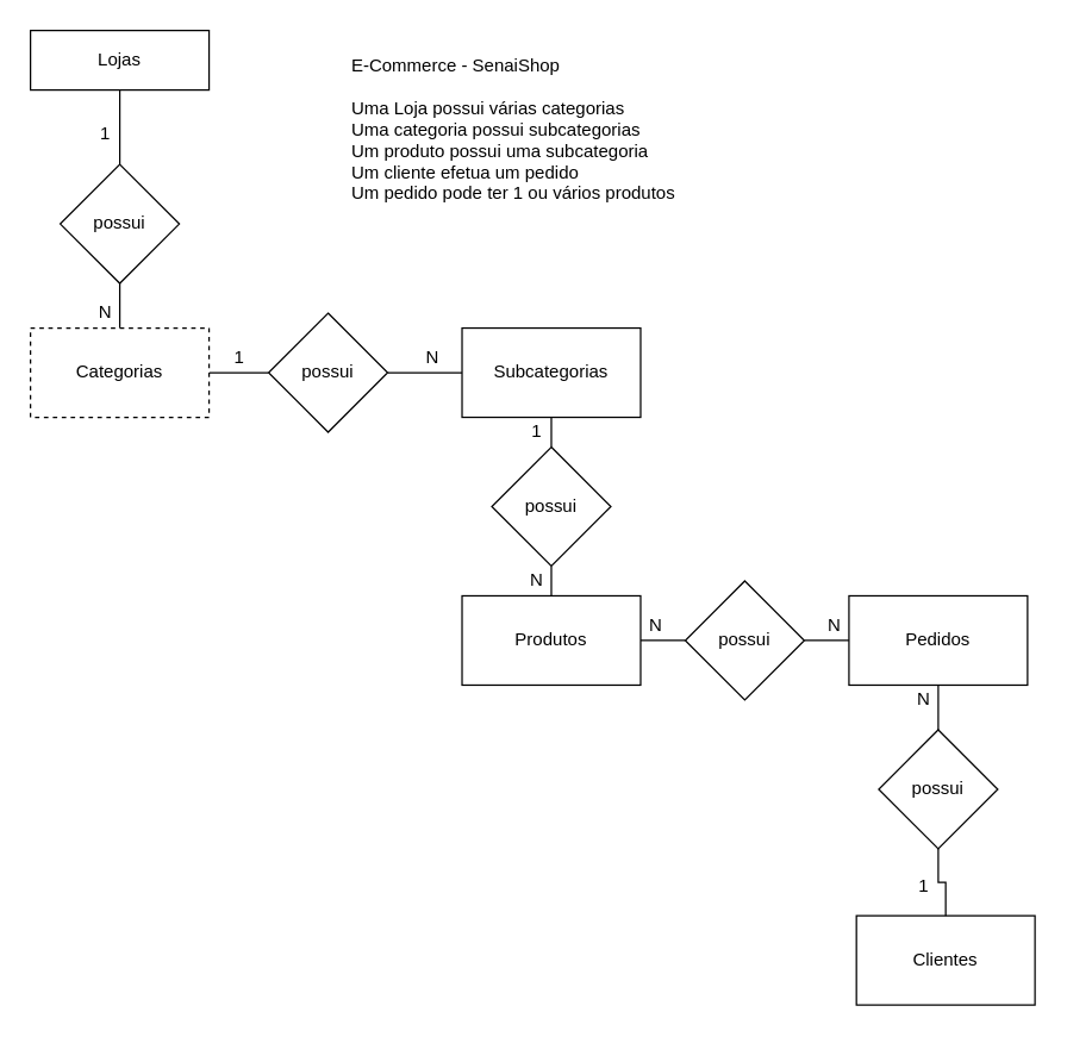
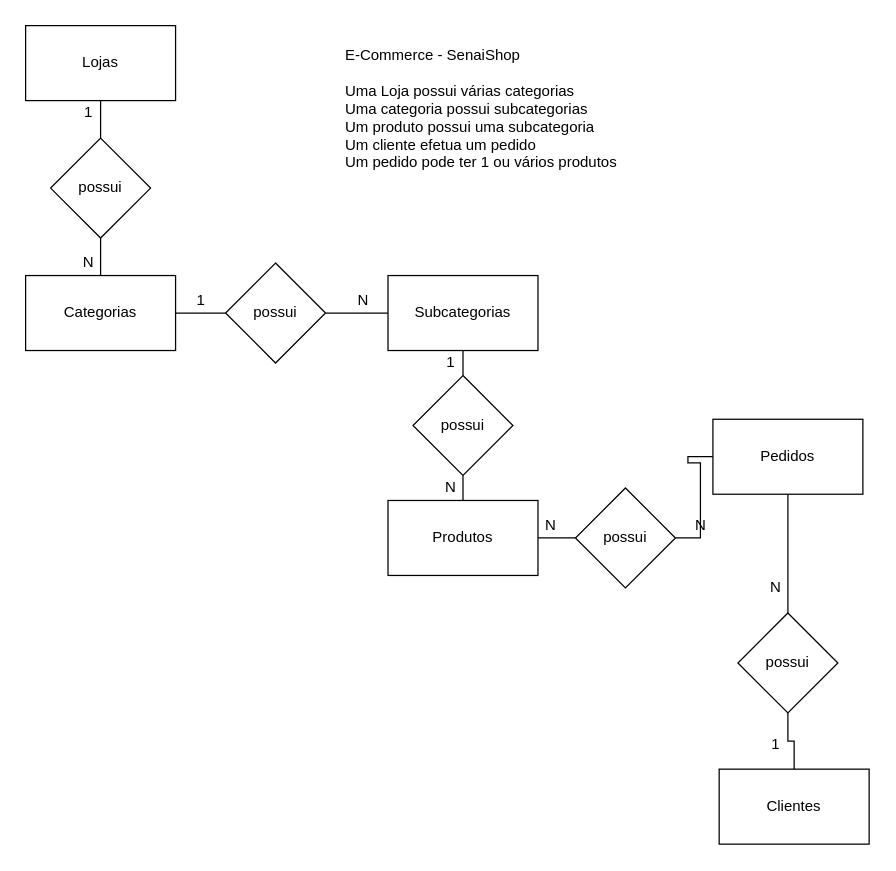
- <mxCell id="23" value="Lojas" style="rounded=0;whiteSpace=wrap;html=1;" parent="1" vertex="1"><mxGeometry x="20" y="20" width="120" height="40" as="geometry" /></mxCell>
+ <mxCell id="23" value="Lojas" style="rounded=0;whiteSpace=wrap;html=1;" parent="1" vertex="1"><mxGeometry x="20" width="120" height="60" as="geometry" y="20" /></mxCell>
- <mxCell id="2" value="E-Commerce - SenaiShop&lt;br&gt;&lt;br&gt;Uma Loja possui várias categorias&lt;br&gt;Uma categoria possui subcategorias&lt;br&gt;Um produto possui uma subcategoria&lt;br&gt;Um cliente efetua um pedido&lt;br&gt;Um pedido pode ter 1 ou vários produtos" style="text;whiteSpace=wrap;html=1;" parent="1" vertex="1"><mxGeometry x="234" y="30" width="240" height="120" as="geometry" /></mxCell>
+ <mxCell id="2" value="E-Commerce - SenaiShop&lt;br&gt;&lt;br&gt;Uma Loja possui várias categorias&lt;br&gt;Uma categoria possui subcategorias&lt;br&gt;Um produto possui uma subcategoria&lt;br&gt;Um cliente efetua um pedido&lt;br&gt;Um pedido pode ter 1 ou vários produtos" style="text;whiteSpace=wrap;html=1;" parent="1" vertex="1"><mxGeometry x="274" y="30" width="240" height="120" as="geometry" /></mxCell>
- <mxCell id="4" value="Categorias" style="rounded=0;whiteSpace=wrap;html=1;dashed=1;" parent="1" vertex="1"><mxGeometry x="20" y="220" width="120" height="60" as="geometry" /></mxCell>
+ <mxCell id="4" value="Categorias" style="rounded=0;whiteSpace=wrap;html=1;" parent="1" vertex="1"><mxGeometry x="20" y="220" width="120" height="60" as="geometry" /></mxCell>
- <mxCell id="9" value="Pedidos" style="rounded=0;whiteSpace=wrap;html=1;" parent="1" vertex="1"><mxGeometry x="570" y="400" width="120" height="60" as="geometry" /></mxCell>
+ <mxCell id="9" value="Pedidos" style="rounded=0;whiteSpace=wrap;html=1;" parent="1" vertex="1"><mxGeometry x="570" y="335" width="120" height="60" as="geometry" /></mxCell>
